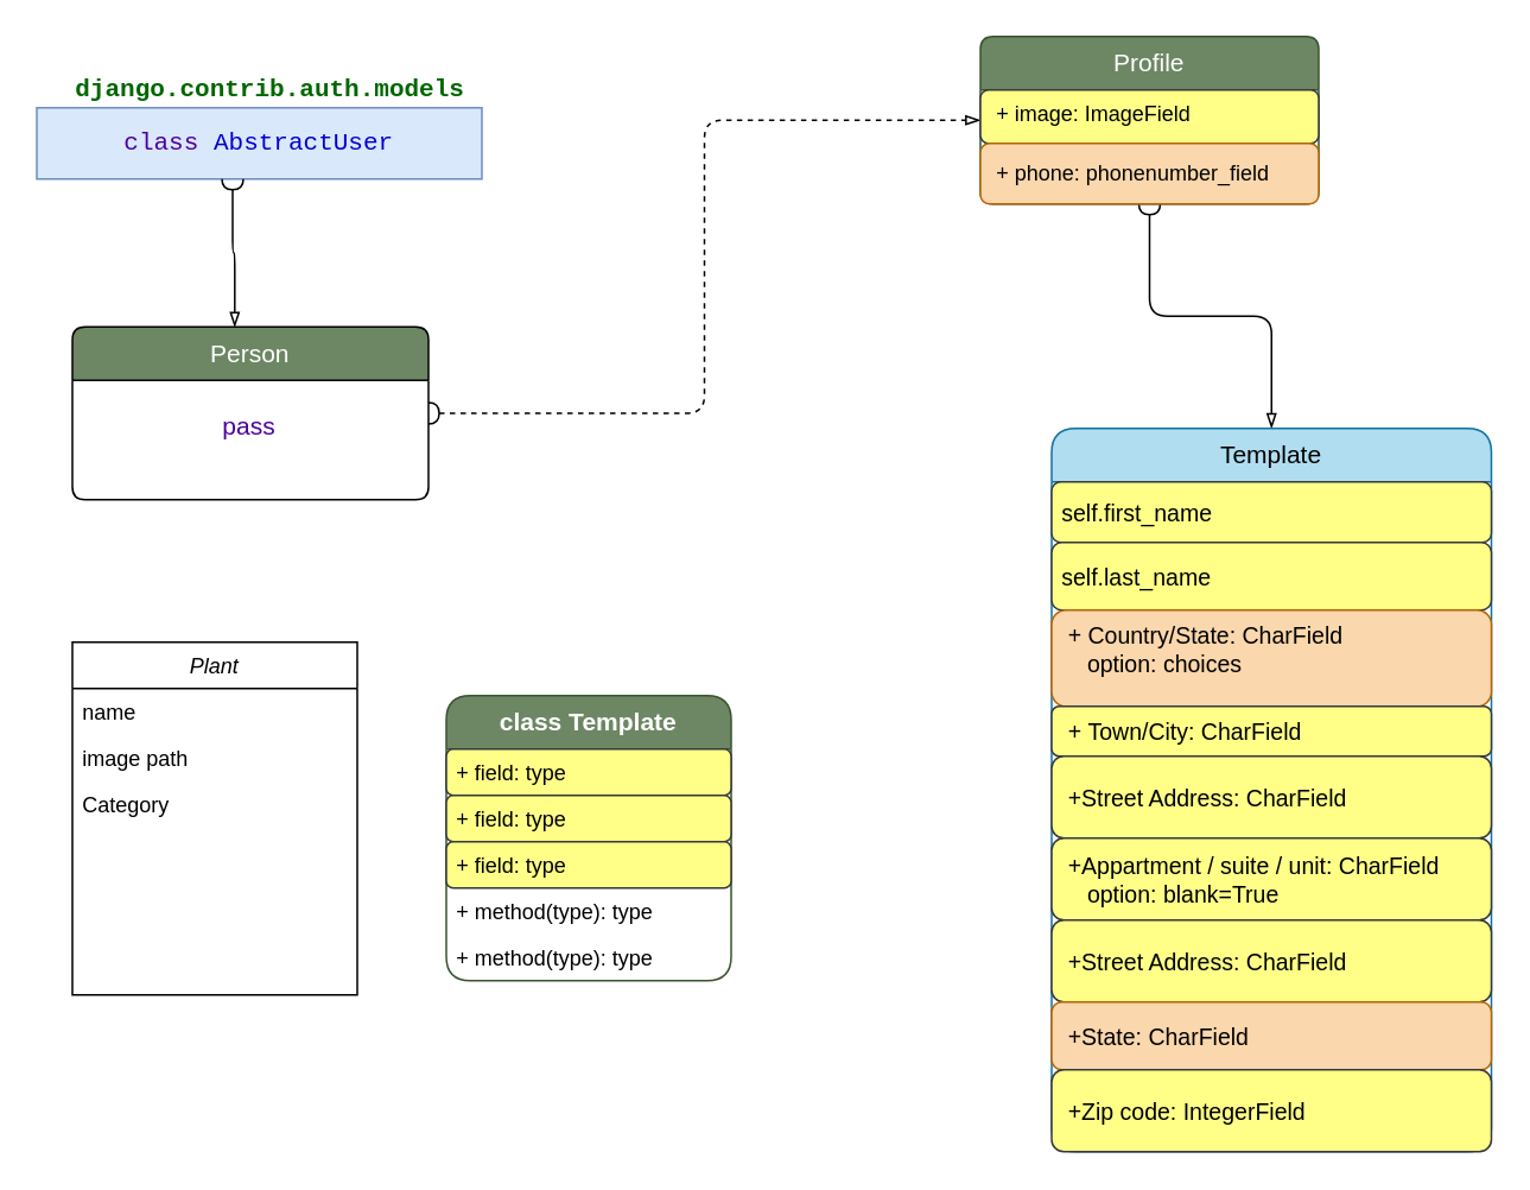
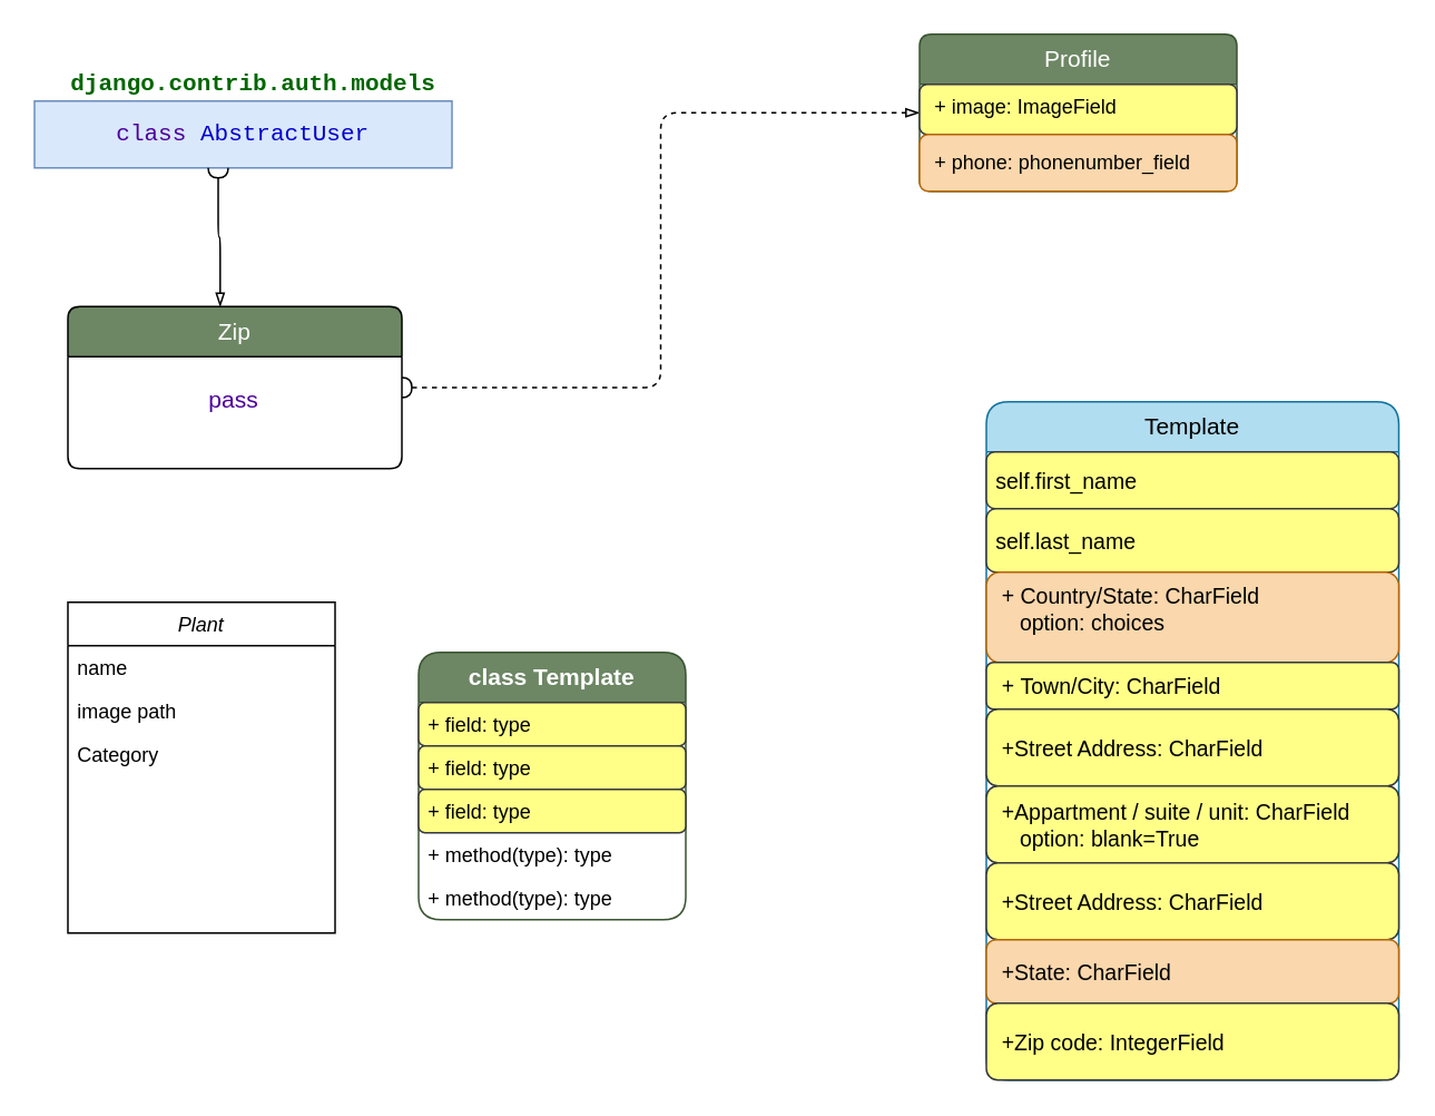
- <mxCell id="8" style="edgeStyle=orthogonalEdgeStyle;rounded=1;orthogonalLoop=1;jettySize=auto;html=1;endArrow=blockThin;endFill=0;startArrow=halfCircle;startFill=0;startSize=4;entryX=0.5;entryY=0;entryDx=0;entryDy=0;exitX=0.5;exitY=1;exitDx=0;exitDy=0;" edge="1" parent="1" source="30" target="9"><mxGeometry relative="1" as="geometry"><mxPoint x="500" y="190" as="sourcePoint" /><mxPoint x="550" y="250" as="targetPoint" /></mxGeometry></mxCell>
- <mxCell id="6" value="Person" style="swimlane;fontStyle=0;align=center;verticalAlign=top;childLayout=stackLayout;horizontal=1;startSize=30;horizontalStack=0;resizeParent=1;resizeLast=0;collapsible=1;marginBottom=0;rounded=1;shadow=0;strokeWidth=1;arcSize=8;fillColor=#6d8764;fontColor=#ffffff;strokeColor=#000000;fontSize=14;" parent="1" vertex="1"><mxGeometry x="40" y="183" width="200" height="97" as="geometry"><mxRectangle x="130" y="380" width="160" height="26" as="alternateBounds" /></mxGeometry></mxCell>
+ <mxCell id="6" value="Zip" style="swimlane;fontStyle=0;align=center;verticalAlign=top;childLayout=stackLayout;horizontal=1;startSize=30;horizontalStack=0;resizeParent=1;resizeLast=0;collapsible=1;marginBottom=0;rounded=1;shadow=0;strokeWidth=1;arcSize=8;fillColor=#6d8764;fontColor=#ffffff;strokeColor=#000000;fontSize=14;" parent="1" vertex="1"><mxGeometry x="40" y="183" width="200" height="97" as="geometry"><mxRectangle x="130" y="380" width="160" height="26" as="alternateBounds" /></mxGeometry></mxCell>
